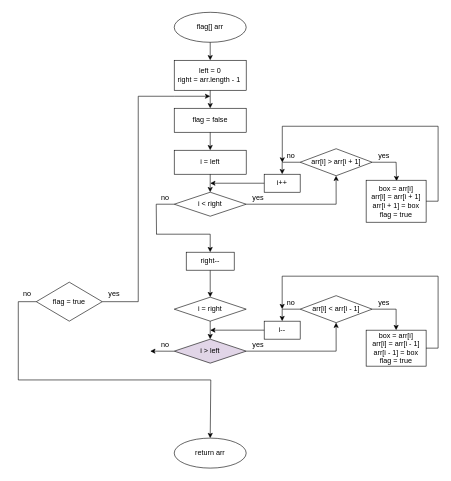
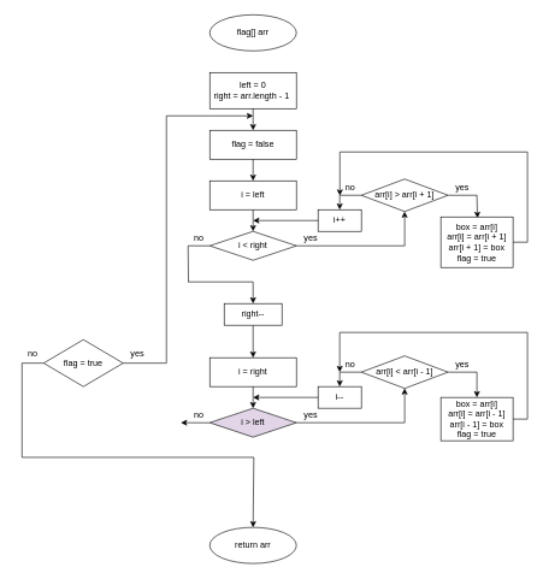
- <mxCell id="3" value="" style="endArrow=classic;html=1;rounded=0;exitX=0.5;exitY=1;exitDx=0;exitDy=0;" edge="1" parent="1" source="2" target="4"><mxGeometry width="50" height="50" relative="1" as="geometry"><mxPoint x="240" y="180" as="sourcePoint" /><mxPoint x="350" y="110" as="targetPoint" /></mxGeometry></mxCell>
- <mxCell id="33" value="i = right" style="rhombus;whiteSpace=wrap;html=1;" vertex="1" parent="1"><mxGeometry x="290" y="495" width="120" height="40" as="geometry" /></mxCell>
+ <mxCell id="33" value="i = right" style="rounded=0;whiteSpace=wrap;html=1;" vertex="1" parent="1"><mxGeometry x="290" y="495" width="120" height="40" as="geometry" /></mxCell>
